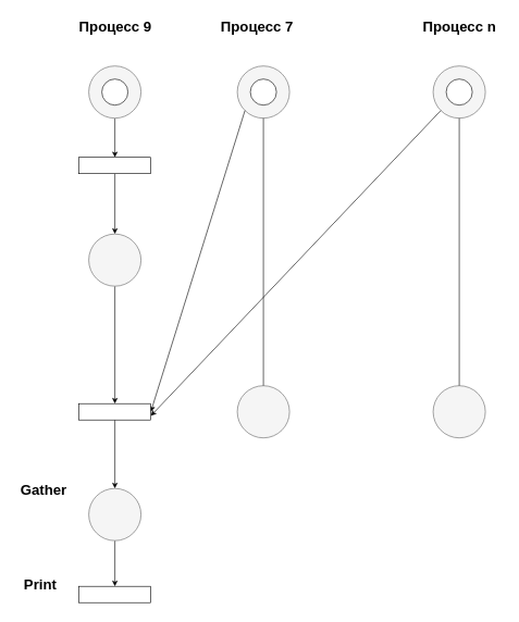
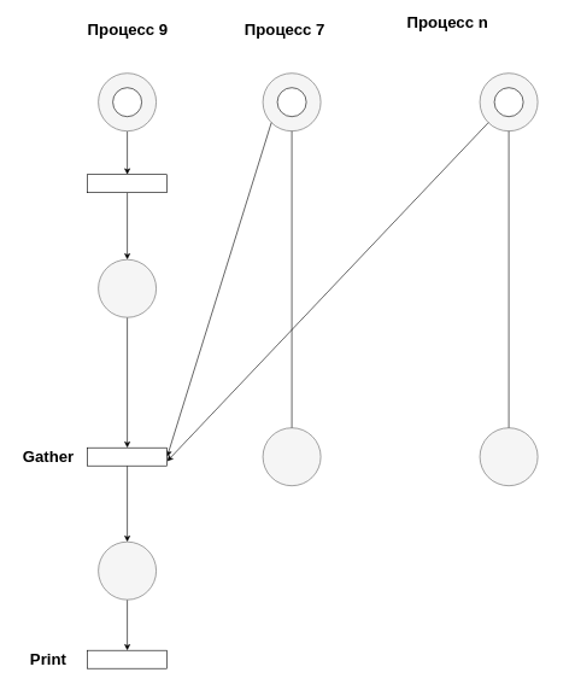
- <mxCell id="13" value="&lt;font color=&quot;#000000&quot;&gt;&lt;span style=&quot;font-size: 22px;&quot;&gt;&lt;b&gt;Процесс n&lt;/b&gt;&lt;/span&gt;&lt;/font&gt;" style="text;html=1;align=center;verticalAlign=middle;resizable=0;points=[];autosize=1;strokeColor=none;fillColor=none;" parent="1" vertex="1"><mxGeometry x="633" y="20.5" width="140" height="40" as="geometry" /></mxCell>
+ <mxCell id="13" value="&lt;font color=&quot;#000000&quot;&gt;&lt;span style=&quot;font-size: 22px;&quot;&gt;&lt;b&gt;Процесс n&lt;/b&gt;&lt;/span&gt;&lt;/font&gt;" style="text;html=1;align=center;verticalAlign=middle;resizable=0;points=[];autosize=1;strokeColor=none;fillColor=none;" parent="1" vertex="1"><mxGeometry x="548" y="10.5" width="140" height="40" as="geometry" /></mxCell>
- <mxCell id="28" value="&lt;font color=&quot;#000000&quot;&gt;&lt;span style=&quot;font-size: 22px;&quot;&gt;&lt;b&gt;Gather&lt;/b&gt;&lt;/span&gt;&lt;/font&gt;" style="text;html=1;align=center;verticalAlign=middle;resizable=0;points=[];autosize=1;strokeColor=none;fillColor=none;" vertex="1" parent="1"><mxGeometry x="20.5" y="730.5" width="90" height="40" as="geometry" /></mxCell>
+ <mxCell id="28" value="&lt;font color=&quot;#000000&quot;&gt;&lt;span style=&quot;font-size: 22px;&quot;&gt;&lt;b&gt;Gather&lt;/b&gt;&lt;/span&gt;&lt;/font&gt;" style="text;html=1;align=center;verticalAlign=middle;resizable=0;points=[];autosize=1;strokeColor=none;fillColor=none;" vertex="1" parent="1"><mxGeometry x="20.5" y="610.5" width="90" height="40" as="geometry" /></mxCell>
- <mxCell id="25" value="&lt;font color=&quot;#000000&quot;&gt;&lt;span style=&quot;font-size: 22px;&quot;&gt;&lt;b&gt;Print&lt;/b&gt;&lt;/span&gt;&lt;/font&gt;" style="text;html=1;align=center;verticalAlign=middle;resizable=0;points=[];autosize=1;strokeColor=none;fillColor=none;" vertex="1" parent="1"><mxGeometry x="25.5" y="875.5" width="70" height="40" as="geometry" /></mxCell>
+ <mxCell id="25" value="&lt;font color=&quot;#000000&quot;&gt;&lt;span style=&quot;font-size: 22px;&quot;&gt;&lt;b&gt;Print&lt;/b&gt;&lt;/span&gt;&lt;/font&gt;" style="text;html=1;align=center;verticalAlign=middle;resizable=0;points=[];autosize=1;strokeColor=none;fillColor=none;" vertex="1" parent="1"><mxGeometry x="30.5" y="890.5" width="70" height="40" as="geometry" /></mxCell>
